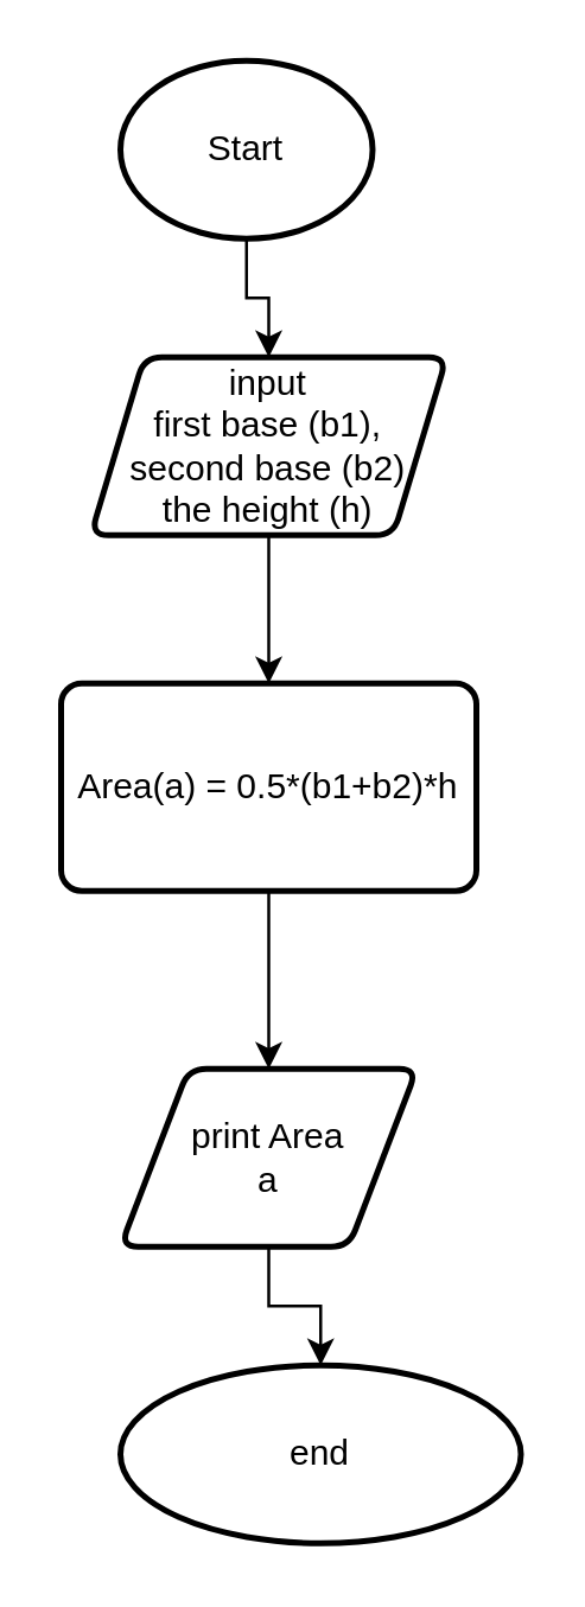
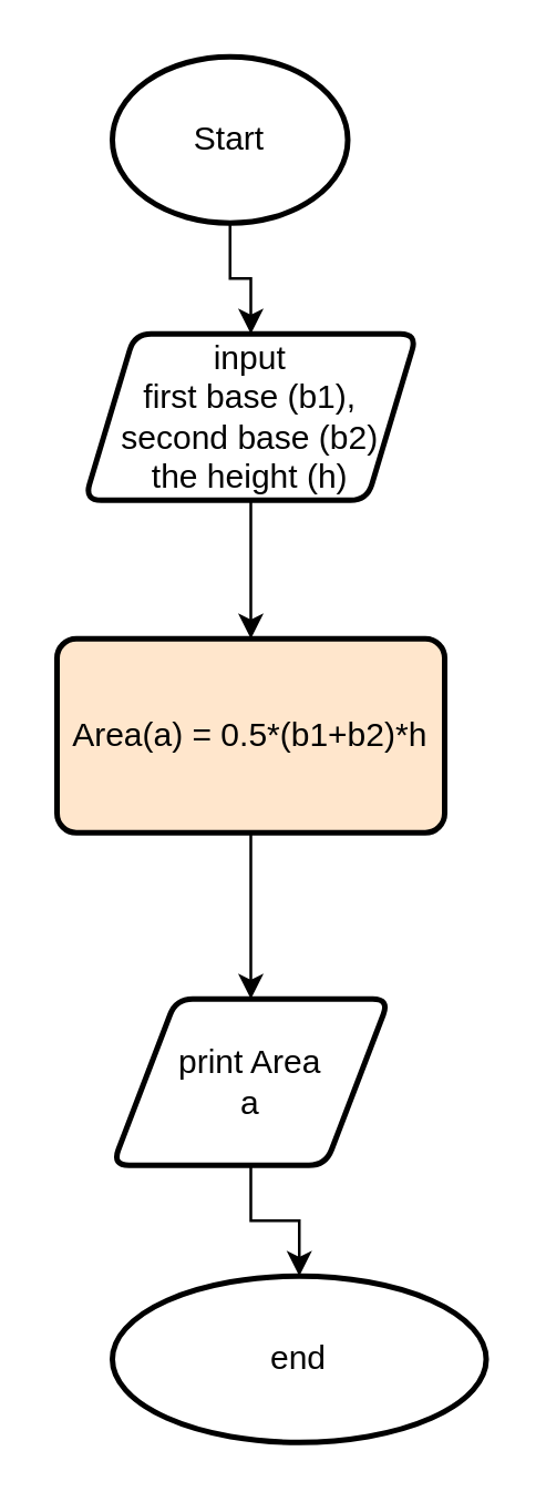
- <mxCell id="7" value="Area(a) = 0.5*(b1+b2)*h" style="rounded=1;whiteSpace=wrap;html=1;absoluteArcSize=1;arcSize=14;strokeWidth=2;" vertex="1" parent="1"><mxGeometry x="20" y="230" width="140" height="70" as="geometry" /></mxCell>
+ <mxCell id="7" value="Area(a) = 0.5*(b1+b2)*h" style="rounded=1;whiteSpace=wrap;html=1;absoluteArcSize=1;arcSize=14;strokeWidth=2;fillColor=#ffe6cc;" vertex="1" parent="1"><mxGeometry x="20" y="230" width="140" height="70" as="geometry" /></mxCell>
